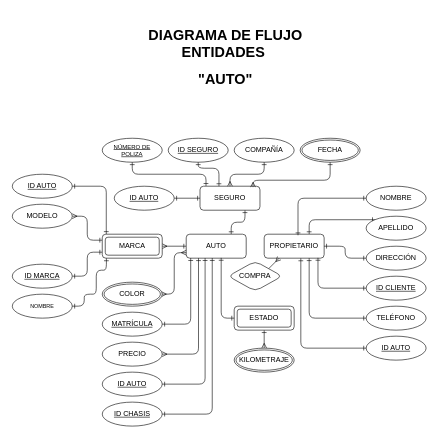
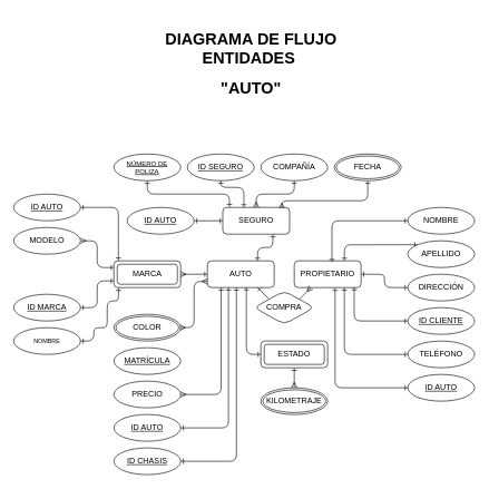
+ <mxCell id="29" style="rounded=1;orthogonalLoop=1;jettySize=auto;html=1;exitX=0;exitY=0;exitDx=0;exitDy=0;entryX=0.75;entryY=1;entryDx=0;entryDy=0;endArrow=ERone;endFill=0;strokeColor=default;startArrow=none;startFill=0;" parent="1" source="31" target="4" edge="1"><mxGeometry relative="1" as="geometry" /></mxCell>
- <mxCell id="48" style="edgeStyle=orthogonalEdgeStyle;rounded=1;orthogonalLoop=1;jettySize=auto;html=1;exitX=1;exitY=0.5;exitDx=0;exitDy=0;entryX=0.075;entryY=0.996;entryDx=0;entryDy=0;entryPerimeter=0;endArrow=ERone;endFill=0;startArrow=ERone;startFill=0;" edge="1" parent="1" source="7" target="4"><mxGeometry relative="1" as="geometry" /></mxCell>
